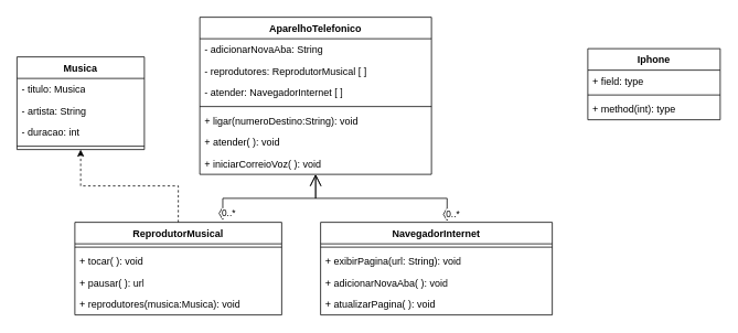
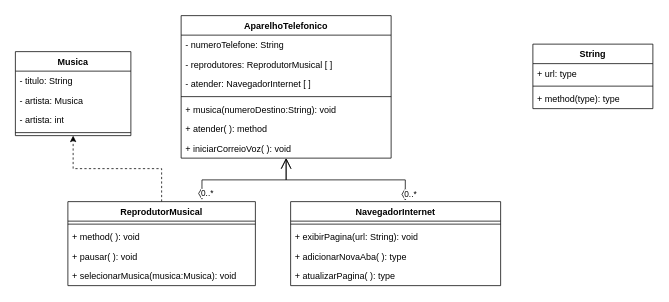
- <mxCell id="13" value="- adicionarNovaAba: String" style="text;strokeColor=none;fillColor=none;align=left;verticalAlign=top;spacingLeft=4;spacingRight=4;overflow=hidden;rotatable=0;points=[[0,0.5],[1,0.5]];portConstraint=eastwest;whiteSpace=wrap;html=1;" vertex="1" parent="12"><mxGeometry y="26" width="280" height="26" as="geometry" /></mxCell>
+ <mxCell id="13" value="- numeroTelefone: String" style="text;strokeColor=none;fillColor=none;align=left;verticalAlign=top;spacingLeft=4;spacingRight=4;overflow=hidden;rotatable=0;points=[[0,0.5],[1,0.5]];portConstraint=eastwest;whiteSpace=wrap;html=1;" vertex="1" parent="12"><mxGeometry y="26" width="280" height="26" as="geometry" /></mxCell>
- <mxCell id="8" value="Iphone" style="swimlane;fontStyle=1;align=center;verticalAlign=top;childLayout=stackLayout;horizontal=1;startSize=26;horizontalStack=0;resizeParent=1;resizeParentMax=0;resizeLast=0;collapsible=1;marginBottom=0;whiteSpace=wrap;html=1;" vertex="1" parent="1"><mxGeometry x="710" y="58" width="160" height="86" as="geometry" /></mxCell>
+ <mxCell id="8" value="String" style="swimlane;fontStyle=1;align=center;verticalAlign=top;childLayout=stackLayout;horizontal=1;startSize=26;horizontalStack=0;resizeParent=1;resizeParentMax=0;resizeLast=0;collapsible=1;marginBottom=0;whiteSpace=wrap;html=1;" vertex="1" parent="1"><mxGeometry x="710" y="58" width="160" height="86" as="geometry" /></mxCell>
- <mxCell id="9" value="+ field: type" style="text;strokeColor=none;fillColor=none;align=left;verticalAlign=top;spacingLeft=4;spacingRight=4;overflow=hidden;rotatable=0;points=[[0,0.5],[1,0.5]];portConstraint=eastwest;whiteSpace=wrap;html=1;" vertex="1" parent="8"><mxGeometry y="26" width="160" height="26" as="geometry" /></mxCell>
+ <mxCell id="9" value="+ url: type" style="text;strokeColor=none;fillColor=none;align=left;verticalAlign=top;spacingLeft=4;spacingRight=4;overflow=hidden;rotatable=0;points=[[0,0.5],[1,0.5]];portConstraint=eastwest;whiteSpace=wrap;html=1;" vertex="1" parent="8"><mxGeometry y="26" width="160" height="26" as="geometry" /></mxCell>
- <mxCell id="26" value="- titulo: Musica" style="text;strokeColor=none;fillColor=none;align=left;verticalAlign=top;spacingLeft=4;spacingRight=4;overflow=hidden;rotatable=0;points=[[0,0.5],[1,0.5]];portConstraint=eastwest;whiteSpace=wrap;html=1;" vertex="1" parent="25"><mxGeometry y="26" width="154" height="26" as="geometry" /></mxCell>
+ <mxCell id="26" value="- titulo: String" style="text;strokeColor=none;fillColor=none;align=left;verticalAlign=top;spacingLeft=4;spacingRight=4;overflow=hidden;rotatable=0;points=[[0,0.5],[1,0.5]];portConstraint=eastwest;whiteSpace=wrap;html=1;" vertex="1" parent="25"><mxGeometry y="26" width="154" height="26" as="geometry" /></mxCell>
- <mxCell id="11" value="+ method(int): type" style="text;strokeColor=none;fillColor=none;align=left;verticalAlign=top;spacingLeft=4;spacingRight=4;overflow=hidden;rotatable=0;points=[[0,0.5],[1,0.5]];portConstraint=eastwest;whiteSpace=wrap;html=1;" vertex="1" parent="8"><mxGeometry y="60" width="160" height="26" as="geometry" /></mxCell>
+ <mxCell id="11" value="+ method(type): type" style="text;strokeColor=none;fillColor=none;align=left;verticalAlign=top;spacingLeft=4;spacingRight=4;overflow=hidden;rotatable=0;points=[[0,0.5],[1,0.5]];portConstraint=eastwest;whiteSpace=wrap;html=1;" vertex="1" parent="8"><mxGeometry y="60" width="160" height="26" as="geometry" /></mxCell>
- <mxCell id="27" value="- artista: String" style="text;strokeColor=none;fillColor=none;align=left;verticalAlign=top;spacingLeft=4;spacingRight=4;overflow=hidden;rotatable=0;points=[[0,0.5],[1,0.5]];portConstraint=eastwest;whiteSpace=wrap;html=1;" vertex="1" parent="25"><mxGeometry y="52" width="154" height="26" as="geometry" /></mxCell>
+ <mxCell id="27" value="- artista: Musica" style="text;strokeColor=none;fillColor=none;align=left;verticalAlign=top;spacingLeft=4;spacingRight=4;overflow=hidden;rotatable=0;points=[[0,0.5],[1,0.5]];portConstraint=eastwest;whiteSpace=wrap;html=1;" vertex="1" parent="25"><mxGeometry y="52" width="154" height="26" as="geometry" /></mxCell>
- <mxCell id="17" value="+ ligar(numeroDestino:String): void" style="text;strokeColor=none;fillColor=none;align=left;verticalAlign=top;spacingLeft=4;spacingRight=4;overflow=hidden;rotatable=0;points=[[0,0.5],[1,0.5]];portConstraint=eastwest;whiteSpace=wrap;html=1;" vertex="1" parent="12"><mxGeometry y="112" width="280" height="26" as="geometry" /></mxCell>
+ <mxCell id="17" value="+ musica(numeroDestino:String): void" style="text;strokeColor=none;fillColor=none;align=left;verticalAlign=top;spacingLeft=4;spacingRight=4;overflow=hidden;rotatable=0;points=[[0,0.5],[1,0.5]];portConstraint=eastwest;whiteSpace=wrap;html=1;" vertex="1" parent="12"><mxGeometry y="112" width="280" height="26" as="geometry" /></mxCell>
- <mxCell id="28" value="- duracao: int" style="text;strokeColor=none;fillColor=none;align=left;verticalAlign=top;spacingLeft=4;spacingRight=4;overflow=hidden;rotatable=0;points=[[0,0.5],[1,0.5]];portConstraint=eastwest;whiteSpace=wrap;html=1;" vertex="1" parent="25"><mxGeometry y="78" width="154" height="26" as="geometry" /></mxCell>
+ <mxCell id="28" value="- artista: int" style="text;strokeColor=none;fillColor=none;align=left;verticalAlign=top;spacingLeft=4;spacingRight=4;overflow=hidden;rotatable=0;points=[[0,0.5],[1,0.5]];portConstraint=eastwest;whiteSpace=wrap;html=1;" vertex="1" parent="25"><mxGeometry y="78" width="154" height="26" as="geometry" /></mxCell>
- <mxCell id="18" value="+ atender( ): void" style="text;strokeColor=none;fillColor=none;align=left;verticalAlign=top;spacingLeft=4;spacingRight=4;overflow=hidden;rotatable=0;points=[[0,0.5],[1,0.5]];portConstraint=eastwest;whiteSpace=wrap;html=1;" vertex="1" parent="12"><mxGeometry y="138" width="280" height="26" as="geometry" /></mxCell>
+ <mxCell id="18" value="+ atender( ): method" style="text;strokeColor=none;fillColor=none;align=left;verticalAlign=top;spacingLeft=4;spacingRight=4;overflow=hidden;rotatable=0;points=[[0,0.5],[1,0.5]];portConstraint=eastwest;whiteSpace=wrap;html=1;" vertex="1" parent="12"><mxGeometry y="138" width="280" height="26" as="geometry" /></mxCell>
- <mxCell id="5" value="+ tocar( ): void" style="text;strokeColor=none;fillColor=none;align=left;verticalAlign=top;spacingLeft=4;spacingRight=4;overflow=hidden;rotatable=0;points=[[0,0.5],[1,0.5]];portConstraint=eastwest;whiteSpace=wrap;html=1;" vertex="1" parent="3"><mxGeometry y="34" width="250" height="26" as="geometry" /></mxCell>
+ <mxCell id="5" value="+ method( ): void" style="text;strokeColor=none;fillColor=none;align=left;verticalAlign=top;spacingLeft=4;spacingRight=4;overflow=hidden;rotatable=0;points=[[0,0.5],[1,0.5]];portConstraint=eastwest;whiteSpace=wrap;html=1;" vertex="1" parent="3"><mxGeometry y="34" width="250" height="26" as="geometry" /></mxCell>
- <mxCell id="6" value="+ pausar( ): url" style="text;strokeColor=none;fillColor=none;align=left;verticalAlign=top;spacingLeft=4;spacingRight=4;overflow=hidden;rotatable=0;points=[[0,0.5],[1,0.5]];portConstraint=eastwest;whiteSpace=wrap;html=1;" vertex="1" parent="3"><mxGeometry y="60" width="250" height="26" as="geometry" /></mxCell>
+ <mxCell id="6" value="+ pausar( ): void" style="text;strokeColor=none;fillColor=none;align=left;verticalAlign=top;spacingLeft=4;spacingRight=4;overflow=hidden;rotatable=0;points=[[0,0.5],[1,0.5]];portConstraint=eastwest;whiteSpace=wrap;html=1;" vertex="1" parent="3"><mxGeometry y="60" width="250" height="26" as="geometry" /></mxCell>
- <mxCell id="23" value="+ adicionarNovaAba( ): void" style="text;strokeColor=none;fillColor=none;align=left;verticalAlign=top;spacingLeft=4;spacingRight=4;overflow=hidden;rotatable=0;points=[[0,0.5],[1,0.5]];portConstraint=eastwest;whiteSpace=wrap;html=1;" vertex="1" parent="20"><mxGeometry y="60" width="280" height="26" as="geometry" /></mxCell>
+ <mxCell id="23" value="+ adicionarNovaAba( ): type" style="text;strokeColor=none;fillColor=none;align=left;verticalAlign=top;spacingLeft=4;spacingRight=4;overflow=hidden;rotatable=0;points=[[0,0.5],[1,0.5]];portConstraint=eastwest;whiteSpace=wrap;html=1;" vertex="1" parent="20"><mxGeometry y="60" width="280" height="26" as="geometry" /></mxCell>
- <mxCell id="7" value="+ reprodutores(musica:Musica): void" style="text;strokeColor=none;fillColor=none;align=left;verticalAlign=top;spacingLeft=4;spacingRight=4;overflow=hidden;rotatable=0;points=[[0,0.5],[1,0.5]];portConstraint=eastwest;whiteSpace=wrap;html=1;" vertex="1" parent="3"><mxGeometry y="86" width="250" height="26" as="geometry" /></mxCell>
+ <mxCell id="7" value="+ selecionarMusica(musica:Musica): void" style="text;strokeColor=none;fillColor=none;align=left;verticalAlign=top;spacingLeft=4;spacingRight=4;overflow=hidden;rotatable=0;points=[[0,0.5],[1,0.5]];portConstraint=eastwest;whiteSpace=wrap;html=1;" vertex="1" parent="3"><mxGeometry y="86" width="250" height="26" as="geometry" /></mxCell>
- <mxCell id="24" value="+ atualizarPagina( ): void" style="text;strokeColor=none;fillColor=none;align=left;verticalAlign=top;spacingLeft=4;spacingRight=4;overflow=hidden;rotatable=0;points=[[0,0.5],[1,0.5]];portConstraint=eastwest;whiteSpace=wrap;html=1;" vertex="1" parent="20"><mxGeometry y="86" width="280" height="26" as="geometry" /></mxCell>
+ <mxCell id="24" value="+ atualizarPagina( ): type" style="text;strokeColor=none;fillColor=none;align=left;verticalAlign=top;spacingLeft=4;spacingRight=4;overflow=hidden;rotatable=0;points=[[0,0.5],[1,0.5]];portConstraint=eastwest;whiteSpace=wrap;html=1;" vertex="1" parent="20"><mxGeometry y="86" width="280" height="26" as="geometry" /></mxCell>
